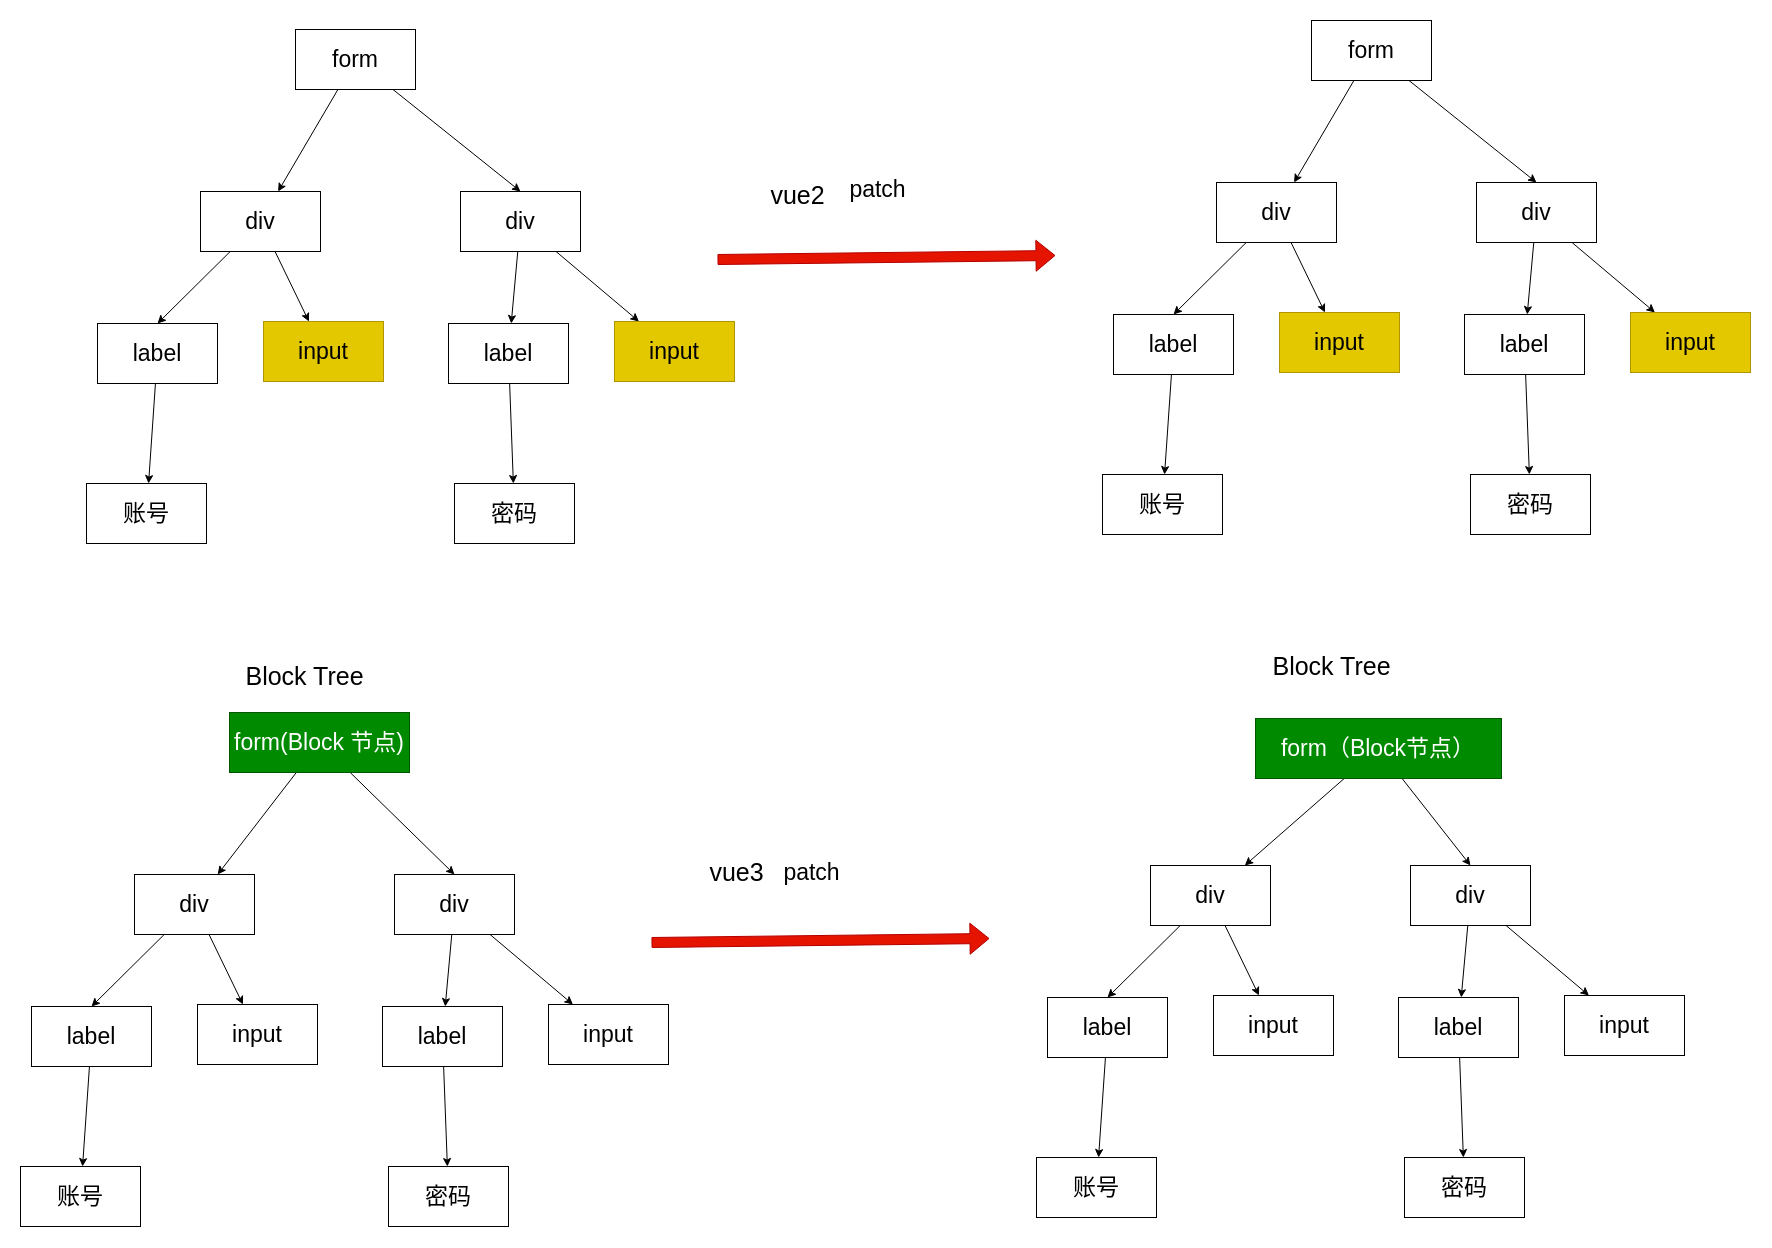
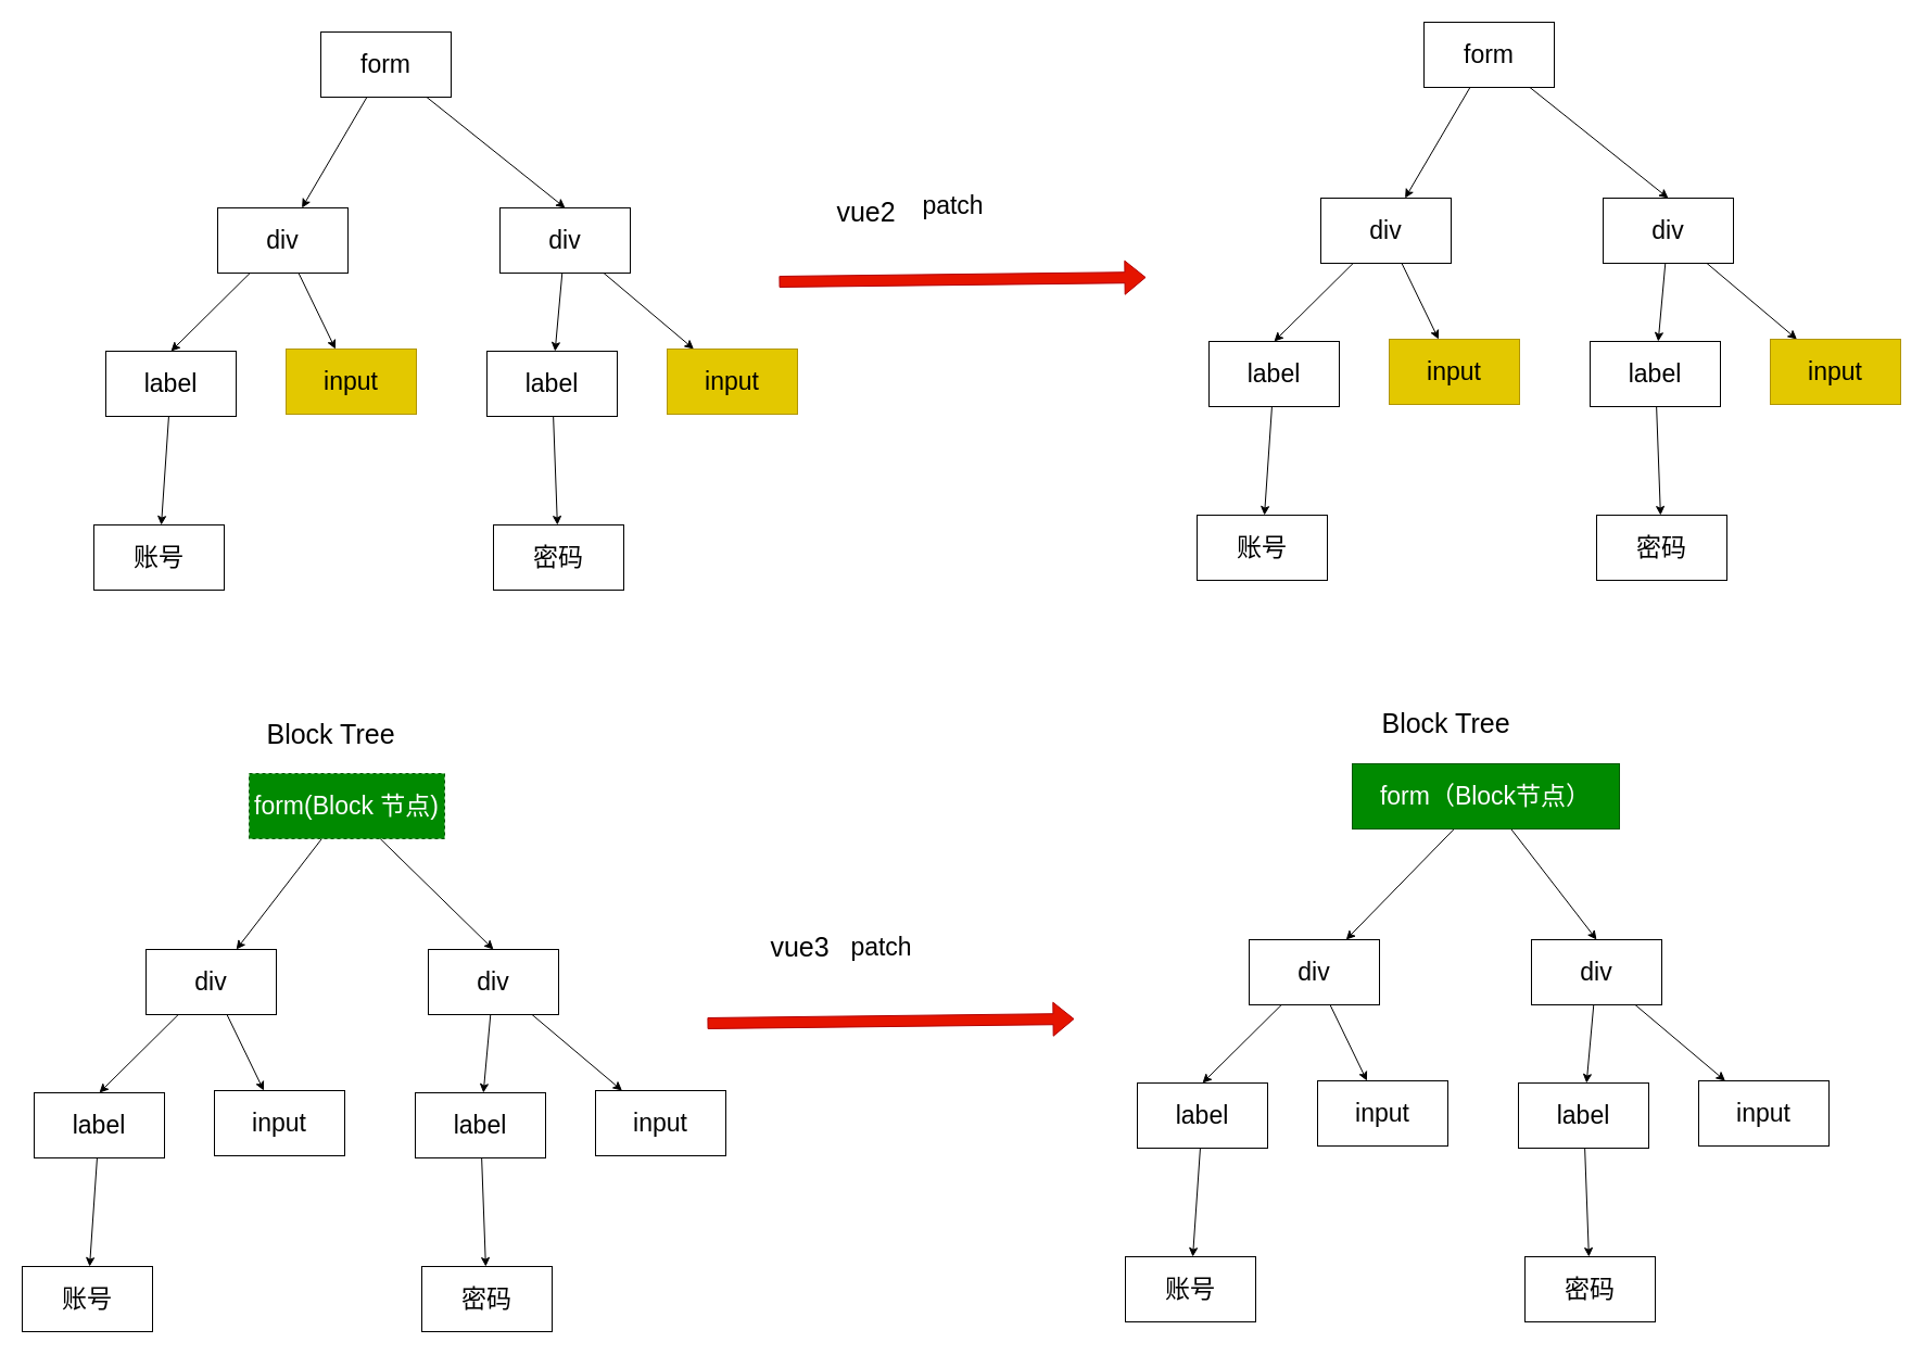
- <mxCell id="41" value="form(Block 节点)" style="rounded=0;whiteSpace=wrap;html=1;fontSize=23;fillColor=#008a00;fontColor=#ffffff;strokeColor=#005700;" vertex="1" parent="1"><mxGeometry x="229" y="712" width="180" height="60" as="geometry" /></mxCell>
+ <mxCell id="41" value="form(Block 节点)" style="rounded=0;whiteSpace=wrap;html=1;fontSize=23;fillColor=#008a00;fontColor=#ffffff;strokeColor=#005700;dashed=1;" vertex="1" parent="1"><mxGeometry x="229" y="712" width="180" height="60" as="geometry" /></mxCell>
- <mxCell id="58" value="form（Block节点）" style="rounded=0;whiteSpace=wrap;html=1;fontSize=23;fillColor=#008a00;fontColor=#ffffff;strokeColor=#005700;" vertex="1" parent="1"><mxGeometry x="1255" y="718" width="246" height="60" as="geometry" /></mxCell>
+ <mxCell id="58" value="form（Block节点）" style="rounded=0;whiteSpace=wrap;html=1;fontSize=23;fillColor=#008a00;fontColor=#ffffff;strokeColor=#005700;" vertex="1" parent="1"><mxGeometry x="1245" y="703" width="246" height="60" as="geometry" /></mxCell>
